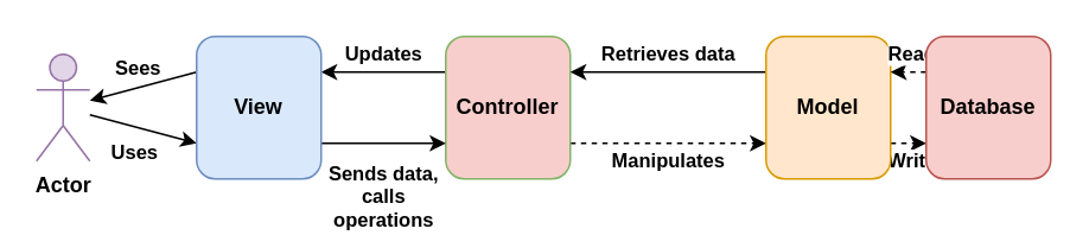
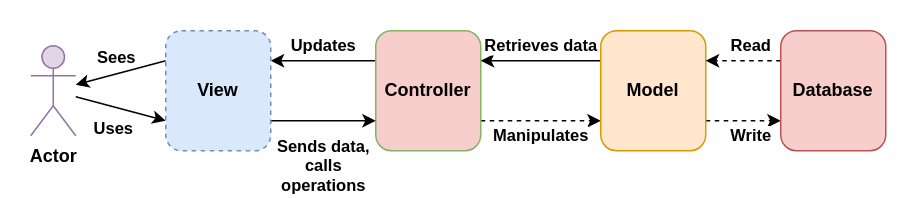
- <mxCell id="10" value="View" style="rounded=1;whiteSpace=wrap;html=1;fillColor=#dae8fc;strokeColor=#6c8ebf;fontStyle=1" parent="1" vertex="1"><mxGeometry x="110" y="20" width="70" height="80" as="geometry" /></mxCell>
+ <mxCell id="10" value="View" style="rounded=1;whiteSpace=wrap;html=1;fillColor=#dae8fc;strokeColor=#6c8ebf;fontStyle=1;dashed=1;" parent="1" vertex="1"><mxGeometry x="110" y="20" width="70" height="80" as="geometry" /></mxCell>
- <mxCell id="12" value="Model" style="rounded=1;whiteSpace=wrap;html=1;fillColor=#ffe6cc;strokeColor=#d79b00;fontStyle=1" parent="1" vertex="1"><mxGeometry x="430" y="20" width="70" height="80" as="geometry" /></mxCell>
+ <mxCell id="12" value="Model" style="rounded=1;whiteSpace=wrap;html=1;fillColor=#ffe6cc;strokeColor=#d79b00;fontStyle=1" parent="1" vertex="1"><mxGeometry x="400" y="20" width="70" height="80" as="geometry" /></mxCell>
